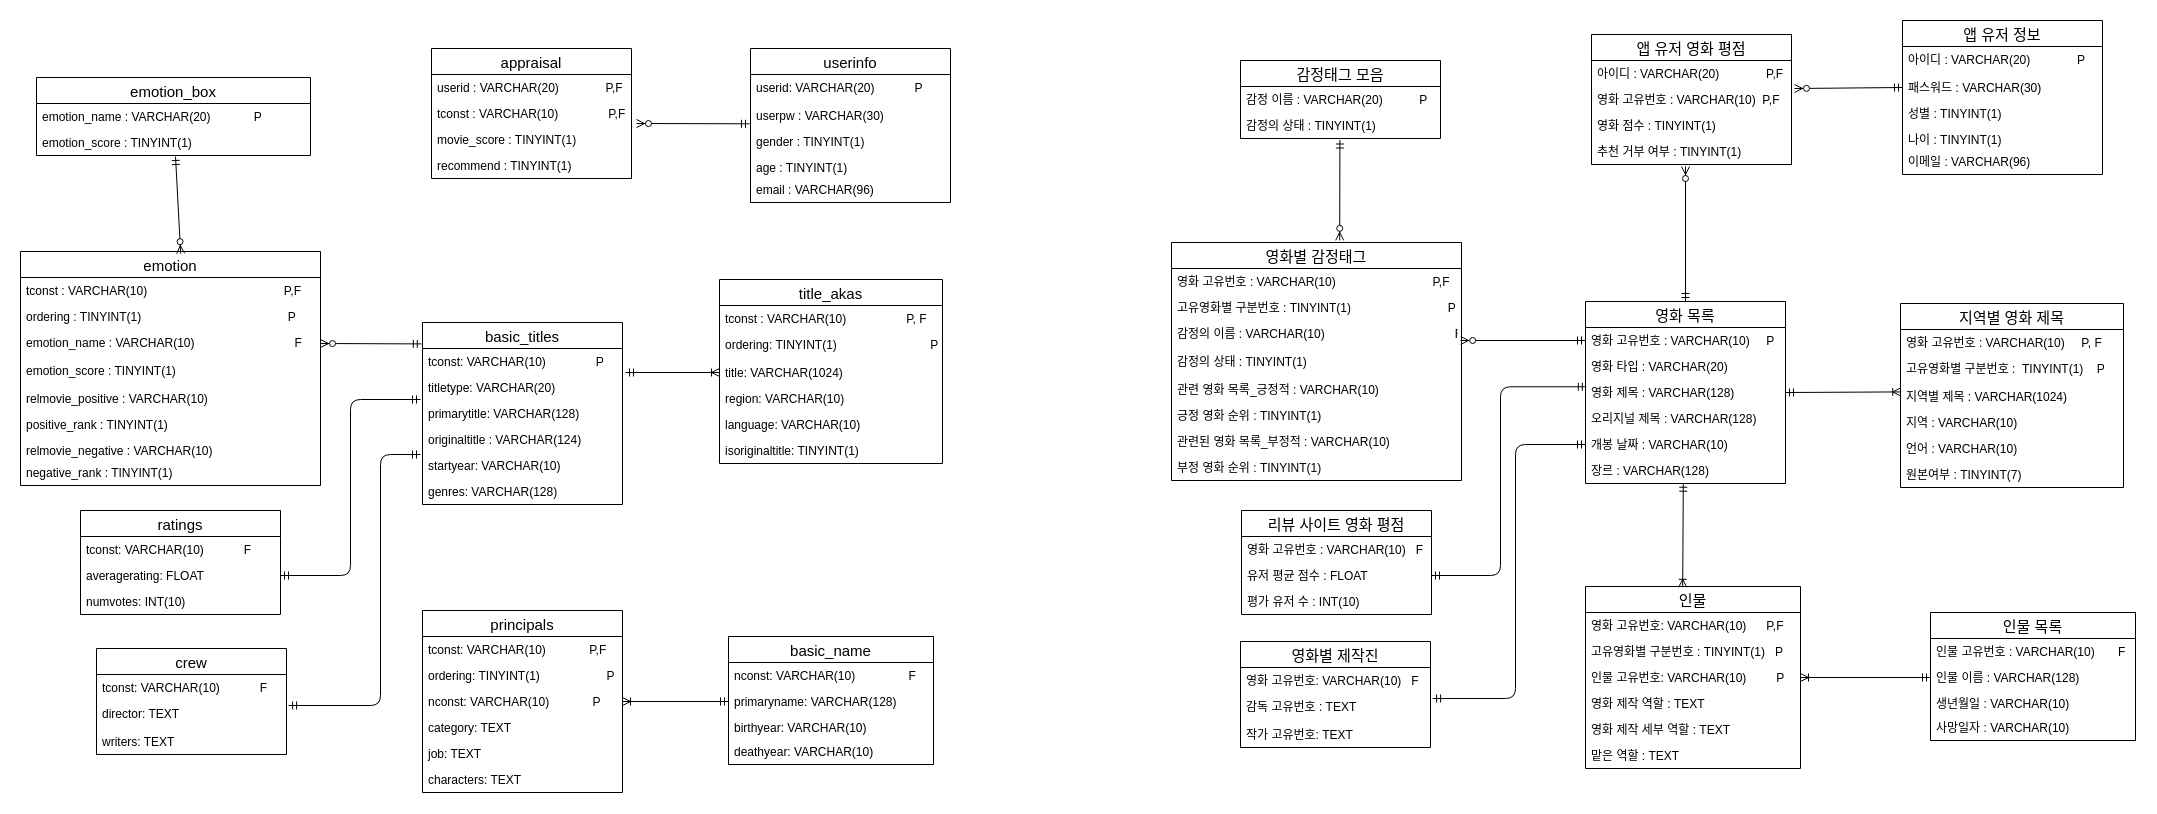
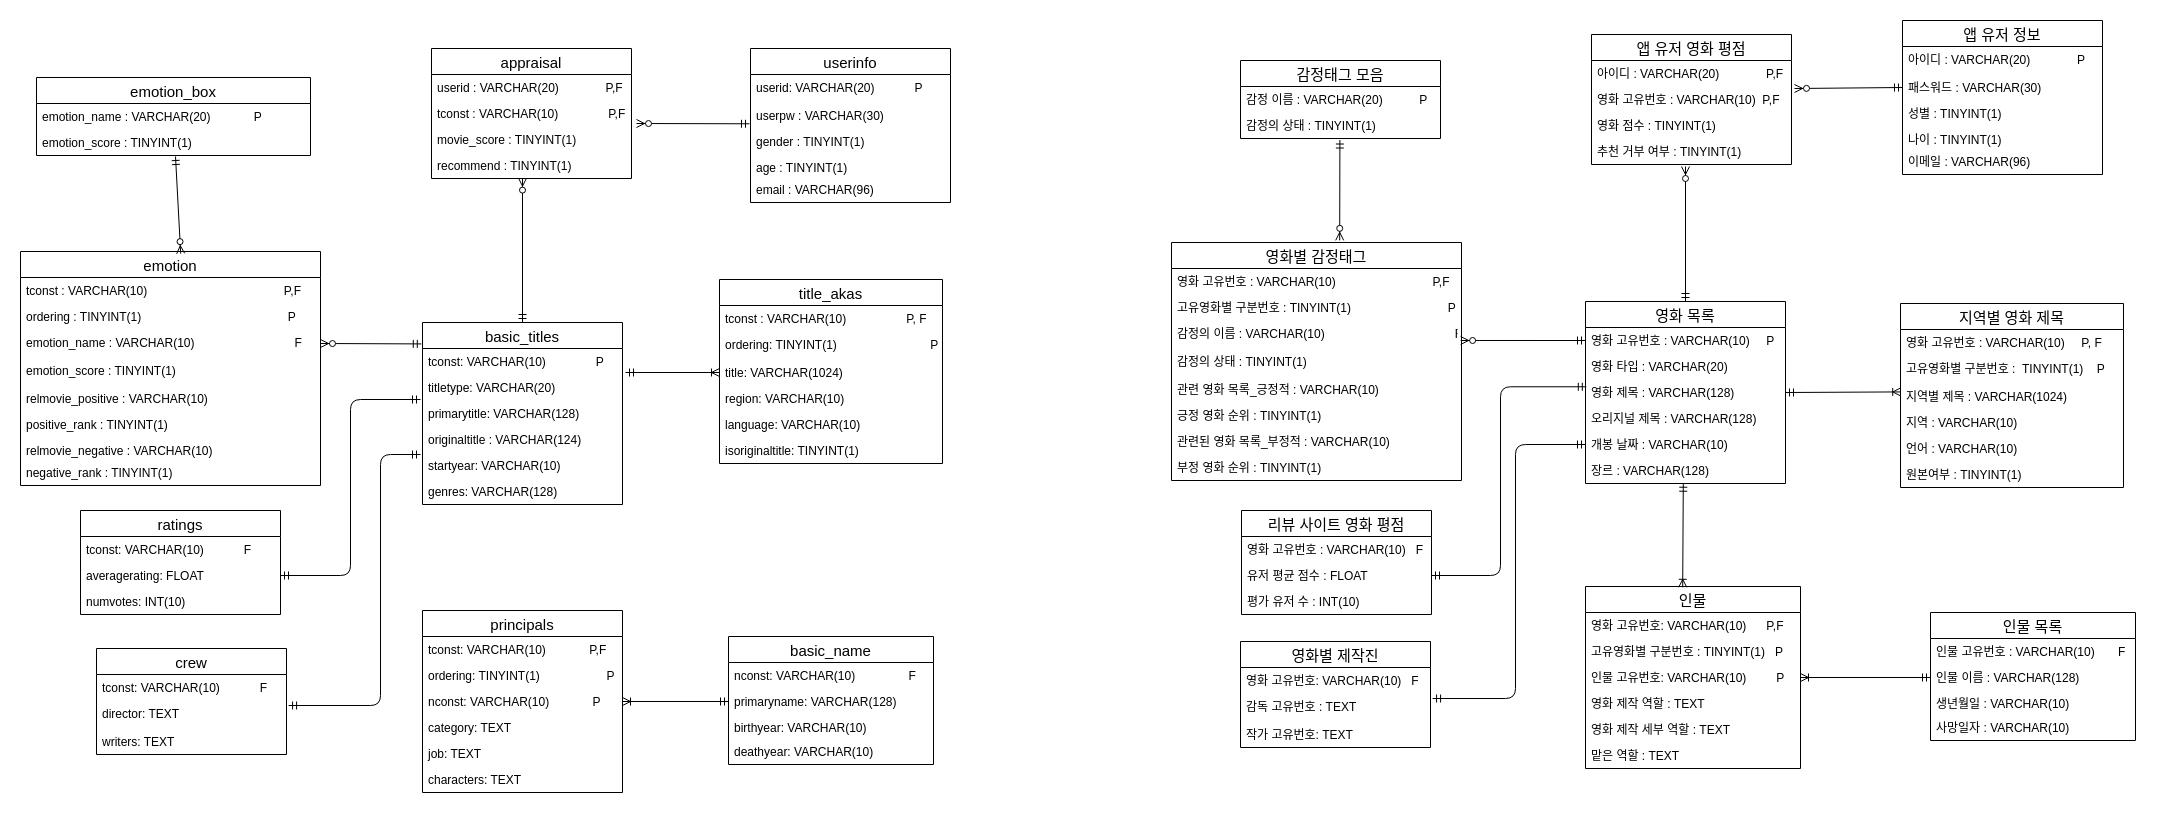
+ <mxCell id="124" value="" style="fontSize=12;html=1;endArrow=ERzeroToMany;startArrow=ERmandOne;exitX=0.5;exitY=0;exitDx=0;exitDy=0;entryX=0.455;entryY=0.985;entryDx=0;entryDy=0;entryPerimeter=0;" parent="1" source="9" target="45" edge="1"><mxGeometry width="100" height="100" relative="1" as="geometry"><mxPoint x="430" y="276" as="sourcePoint" /><mxPoint x="522" y="146" as="targetPoint" /></mxGeometry></mxCell>
- <mxCell id="75" value="원본여부 : TINYINT(7)" style="text;strokeColor=none;fillColor=none;align=left;verticalAlign=top;spacingLeft=4;spacingRight=4;overflow=hidden;rotatable=0;points=[[0,0.5],[1,0.5]];portConstraint=eastwest;" parent="69" vertex="1"><mxGeometry y="158" width="223" height="26" as="geometry" /></mxCell>
+ <mxCell id="75" value="원본여부 : TINYINT(1)" style="text;strokeColor=none;fillColor=none;align=left;verticalAlign=top;spacingLeft=4;spacingRight=4;overflow=hidden;rotatable=0;points=[[0,0.5],[1,0.5]];portConstraint=eastwest;" parent="69" vertex="1"><mxGeometry y="158" width="223" height="26" as="geometry" /></mxCell>
